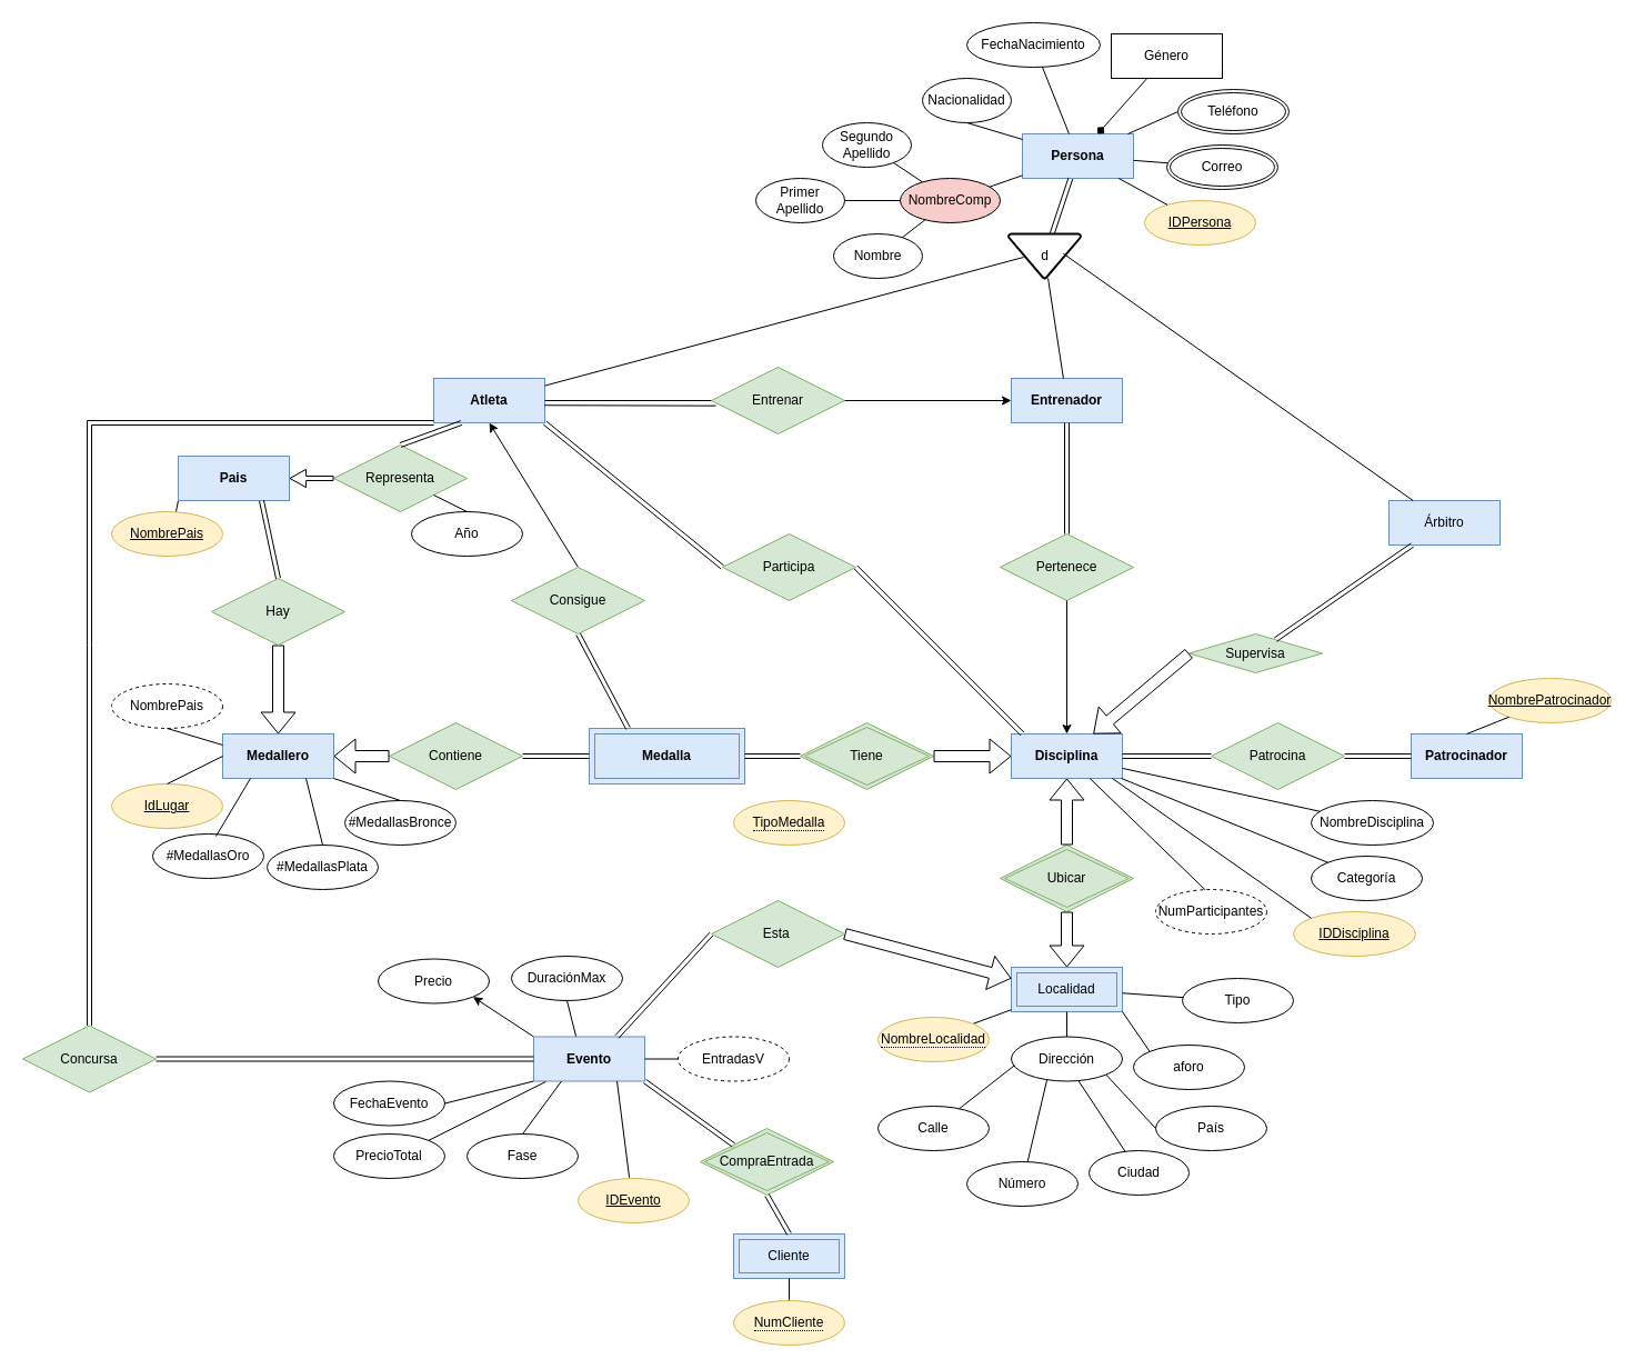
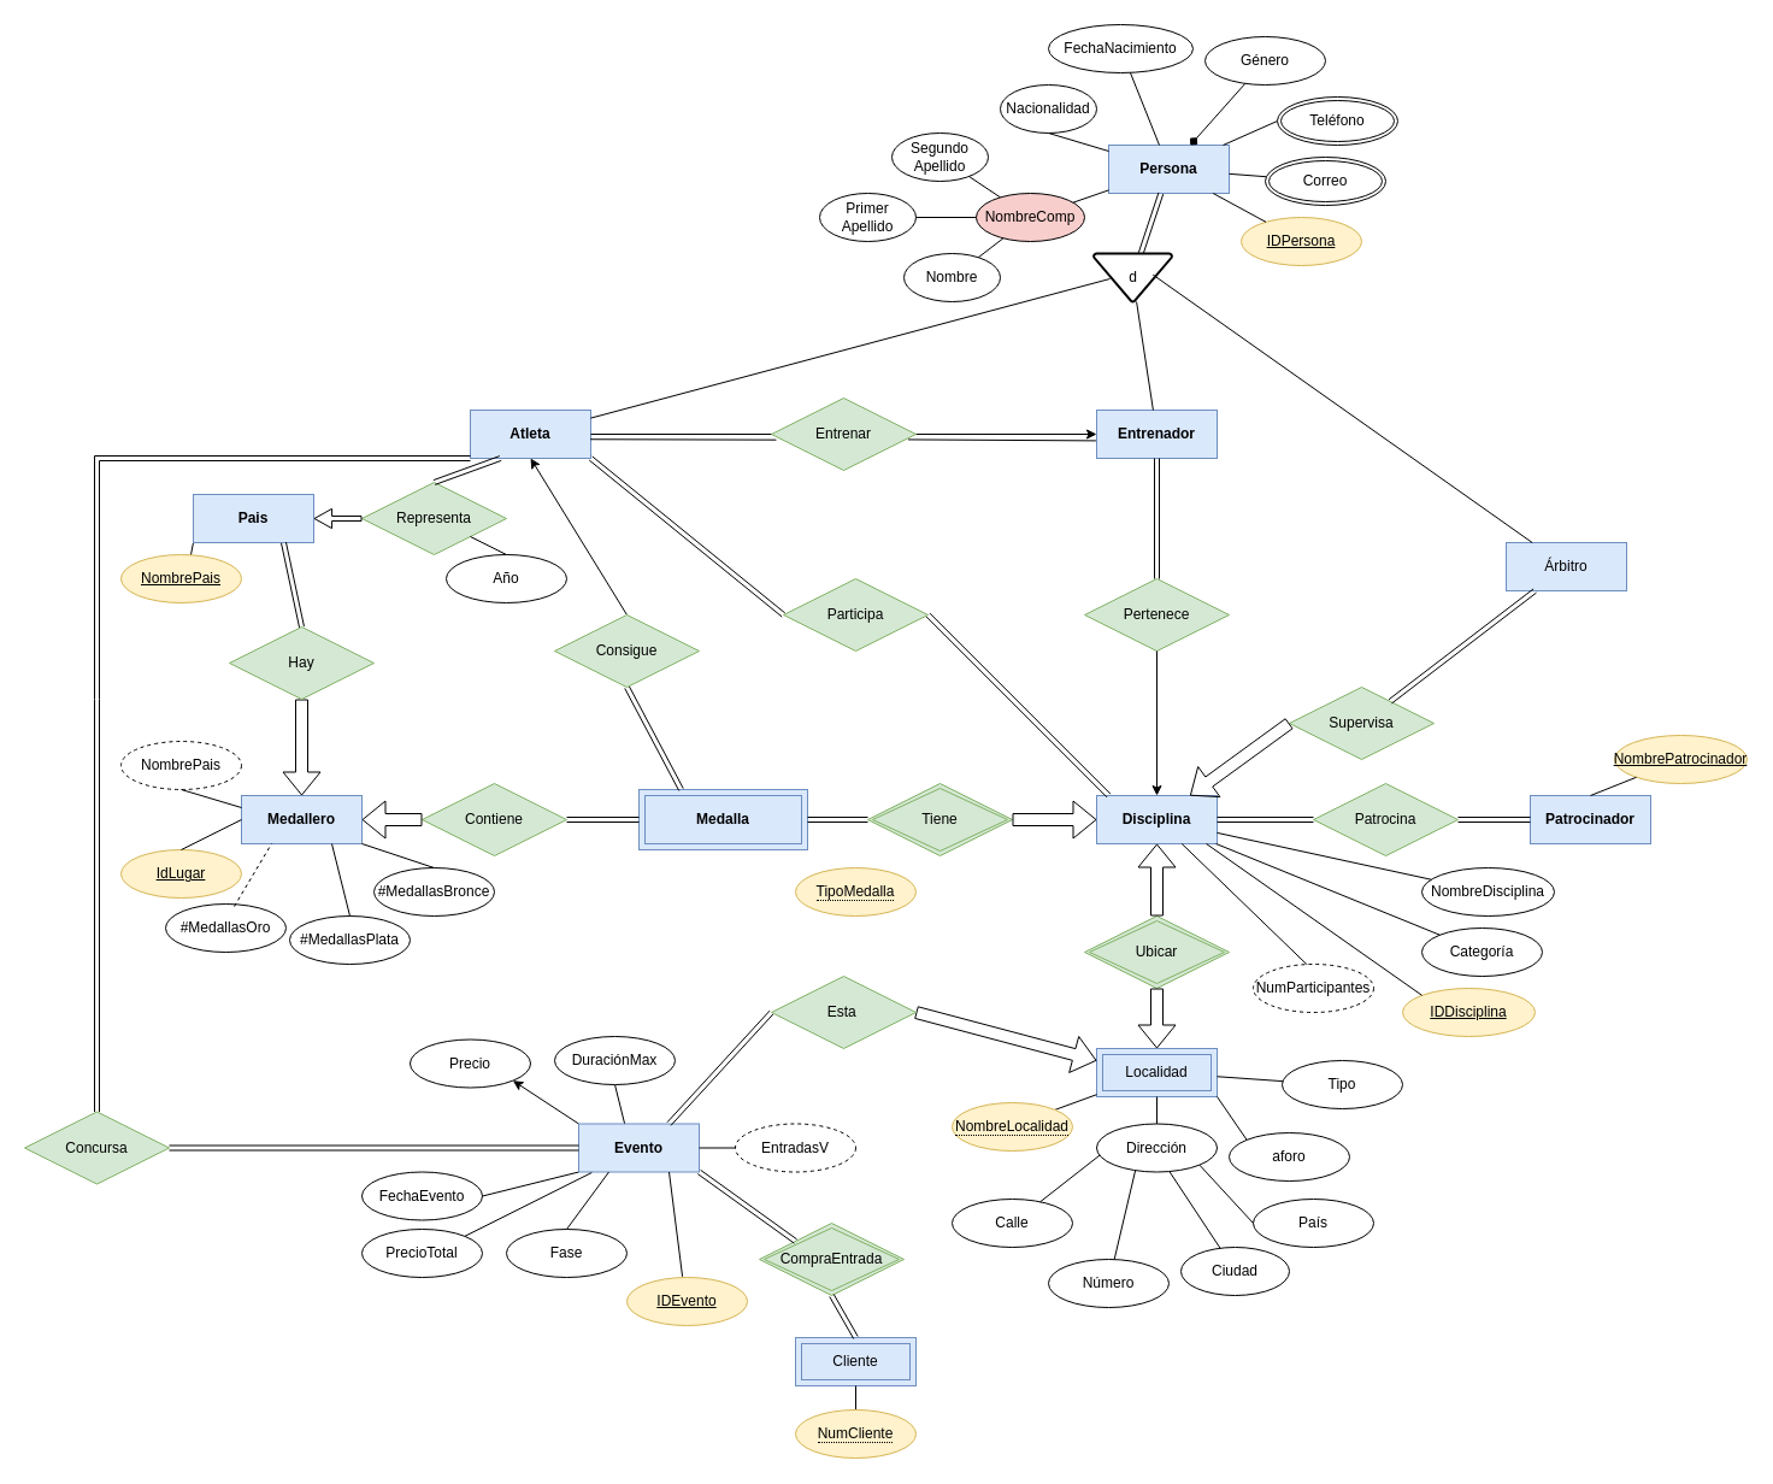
- <mxCell id="25" value="Género" style="whiteSpace=wrap;html=1;align=center;rounded=0;" vertex="1" parent="1"><mxGeometry x="1000" y="30" width="100" height="40" as="geometry" /></mxCell>
+ <mxCell id="25" value="Género" style="ellipse;whiteSpace=wrap;html=1;align=center;" vertex="1" parent="1"><mxGeometry x="1000" y="30" width="100" height="40" as="geometry" /></mxCell>
+ <mxCell id="87" value="" style="endArrow=none;html=1;rounded=0;exitX=0.946;exitY=0.574;exitDx=0;exitDy=0;exitPerimeter=0;entryX=-0.006;entryY=0.635;entryDx=0;entryDy=0;entryPerimeter=0;" edge="1" parent="1" source="32" target="11"><mxGeometry width="50" height="50" relative="1" as="geometry"><mxPoint x="726" y="370" as="sourcePoint" /><mxPoint x="910" y="371" as="targetPoint" /></mxGeometry></mxCell>
- <mxCell id="27" value="Supervisa" style="shape=rhombus;perimeter=rhombusPerimeter;whiteSpace=wrap;html=1;align=center;fillColor=#d5e8d4;strokeColor=#82b366;" vertex="1" parent="1"><mxGeometry x="1070" y="570" width="120" height="35" as="geometry" /></mxCell>
+ <mxCell id="27" value="Supervisa" style="shape=rhombus;perimeter=rhombusPerimeter;whiteSpace=wrap;html=1;align=center;fillColor=#d5e8d4;strokeColor=#82b366;" vertex="1" parent="1"><mxGeometry x="1070" y="570" width="120" height="60" as="geometry" /></mxCell>
- <mxCell id="135" value="" style="endArrow=none;html=1;rounded=0;entryX=0.25;entryY=1;entryDx=0;entryDy=0;exitX=0.57;exitY=0.05;exitDx=0;exitDy=0;startArrow=none;startFill=0;endFill=0;exitPerimeter=0;" edge="1" parent="1" source="128" target="127"><mxGeometry width="50" height="50" relative="1" as="geometry"><mxPoint x="160" y="715" as="sourcePoint" /><mxPoint x="210" y="690" as="targetPoint" /></mxGeometry></mxCell>
+ <mxCell id="135" value="" style="endArrow=none;html=1;rounded=0;entryX=0.25;entryY=1;entryDx=0;entryDy=0;exitX=0.57;exitY=0.05;exitDx=0;exitDy=0;startArrow=none;startFill=0;endFill=0;exitPerimeter=0;dashed=1;" edge="1" parent="1" source="128" target="127"><mxGeometry width="50" height="50" relative="1" as="geometry"><mxPoint x="160" y="715" as="sourcePoint" /><mxPoint x="210" y="690" as="targetPoint" /></mxGeometry></mxCell>
